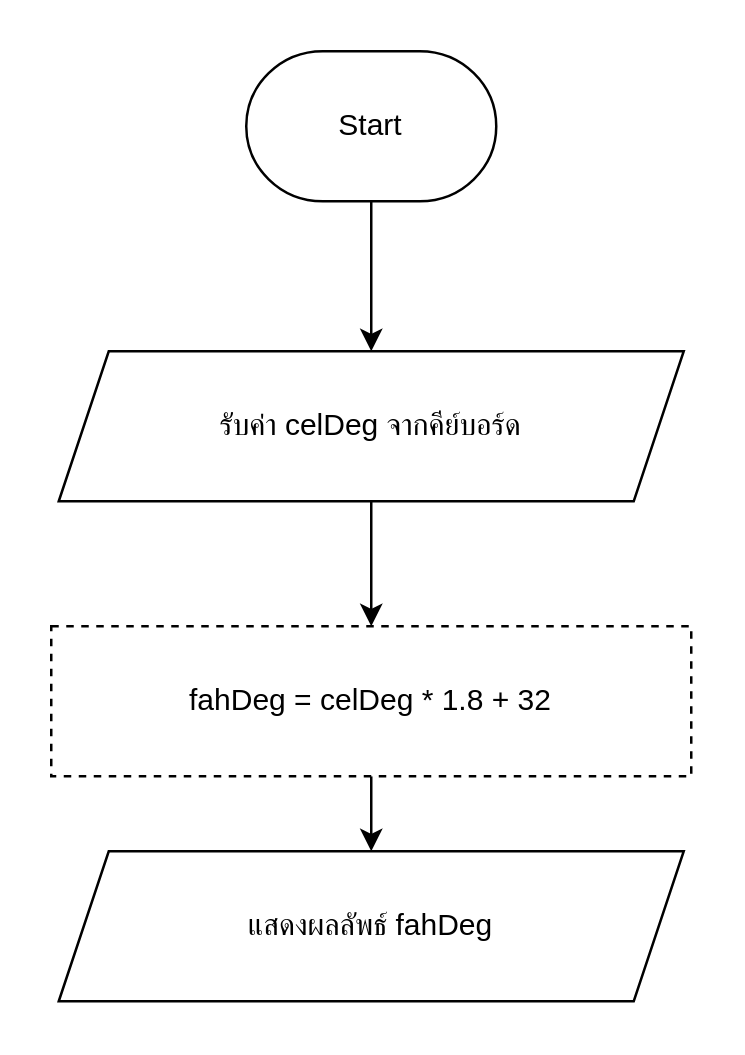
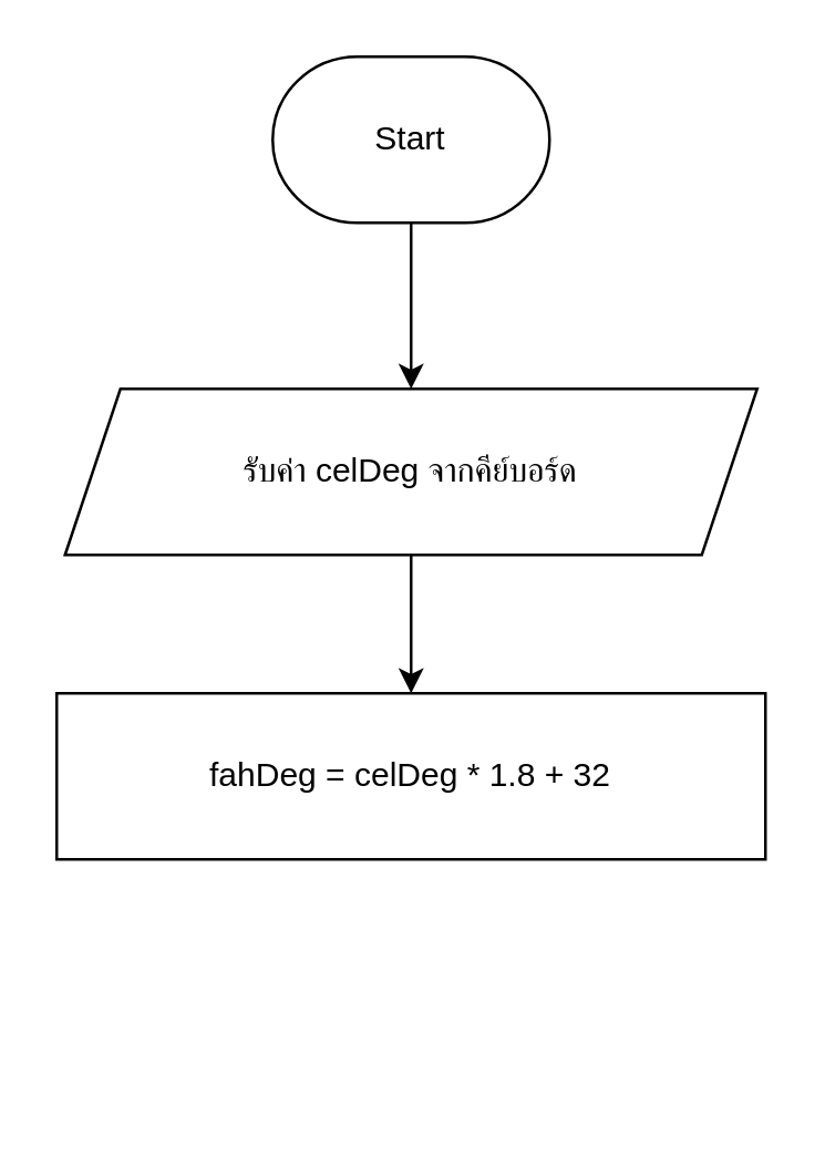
- <mxCell id="8" value="fahDeg = celDeg * 1.8 + 32" style="rounded=0;whiteSpace=wrap;html=1;dashed=1;" parent="1" vertex="1"><mxGeometry x="20" y="250" width="256" height="60" as="geometry" /></mxCell>
+ <mxCell id="8" value="fahDeg = celDeg * 1.8 + 32" style="rounded=0;whiteSpace=wrap;html=1;" parent="1" vertex="1"><mxGeometry x="20" y="250" width="256" height="60" as="geometry" /></mxCell>
- <mxCell id="7" value="" style="edgeStyle=none;html=1;" parent="1" source="8" target="2" edge="1"><mxGeometry relative="1" as="geometry" /></mxCell>
- <mxCell id="2" value="แสดงผลลัพธ์ fahDeg" style="shape=parallelogram;perimeter=parallelogramPerimeter;whiteSpace=wrap;html=1;fixedSize=1;" parent="1" vertex="1"><mxGeometry x="23" y="340" width="250" height="60" as="geometry" /></mxCell>
